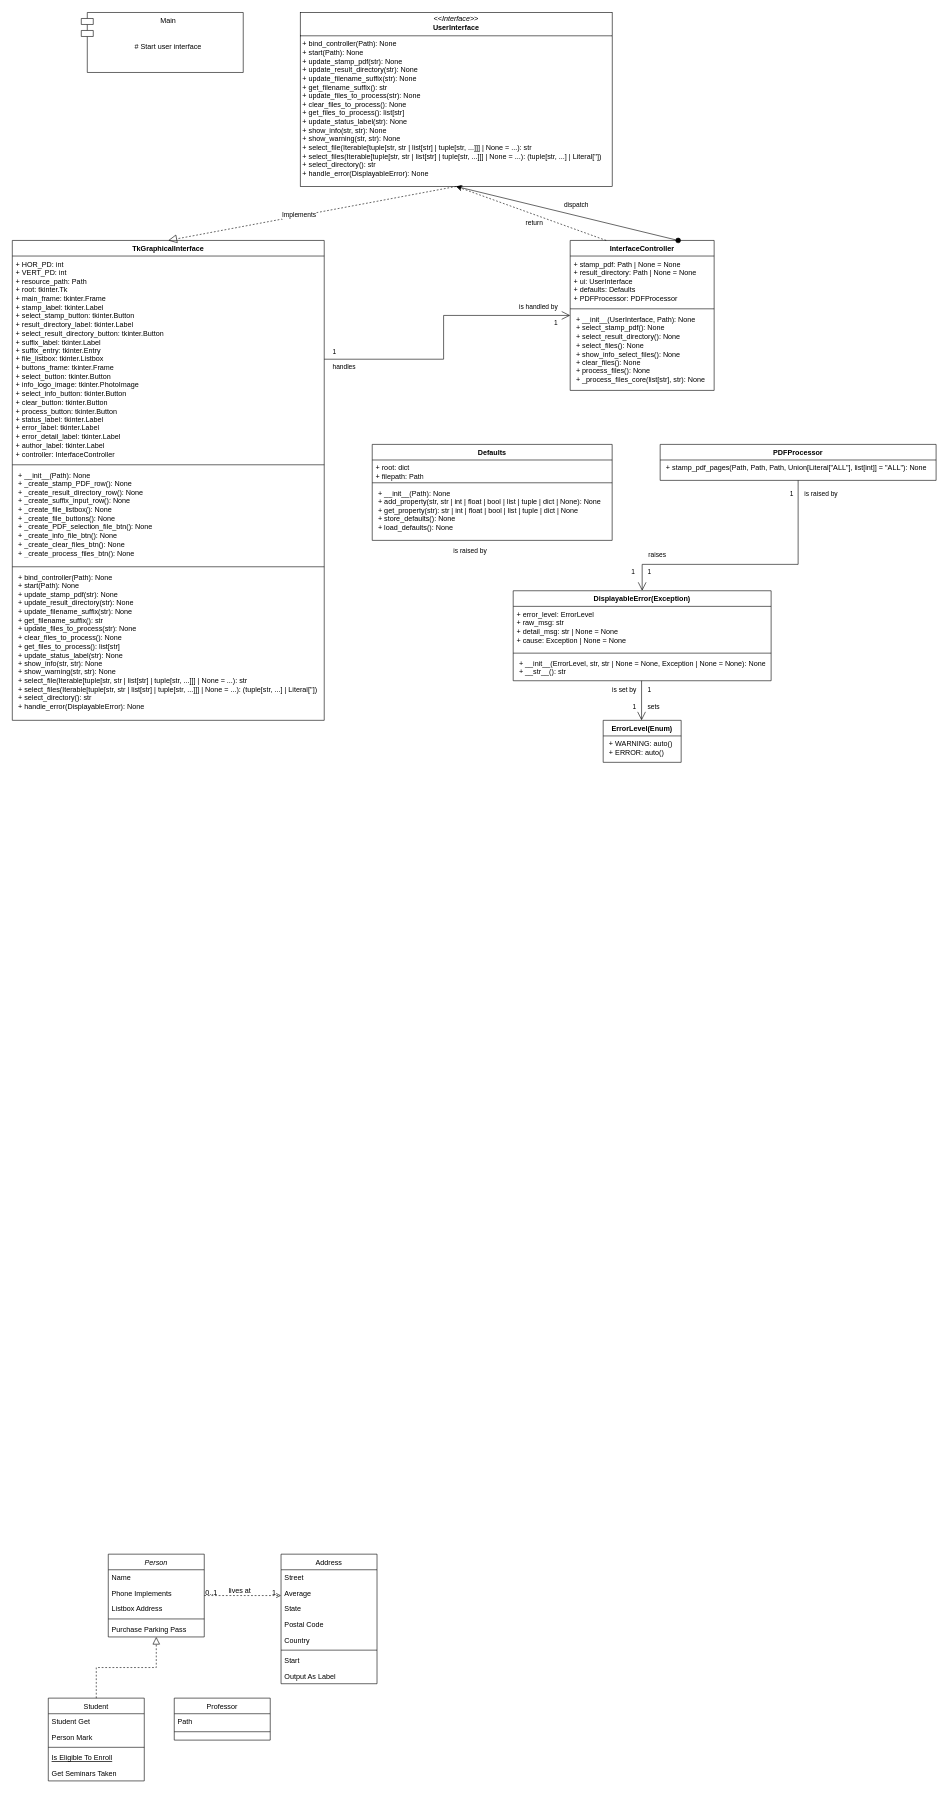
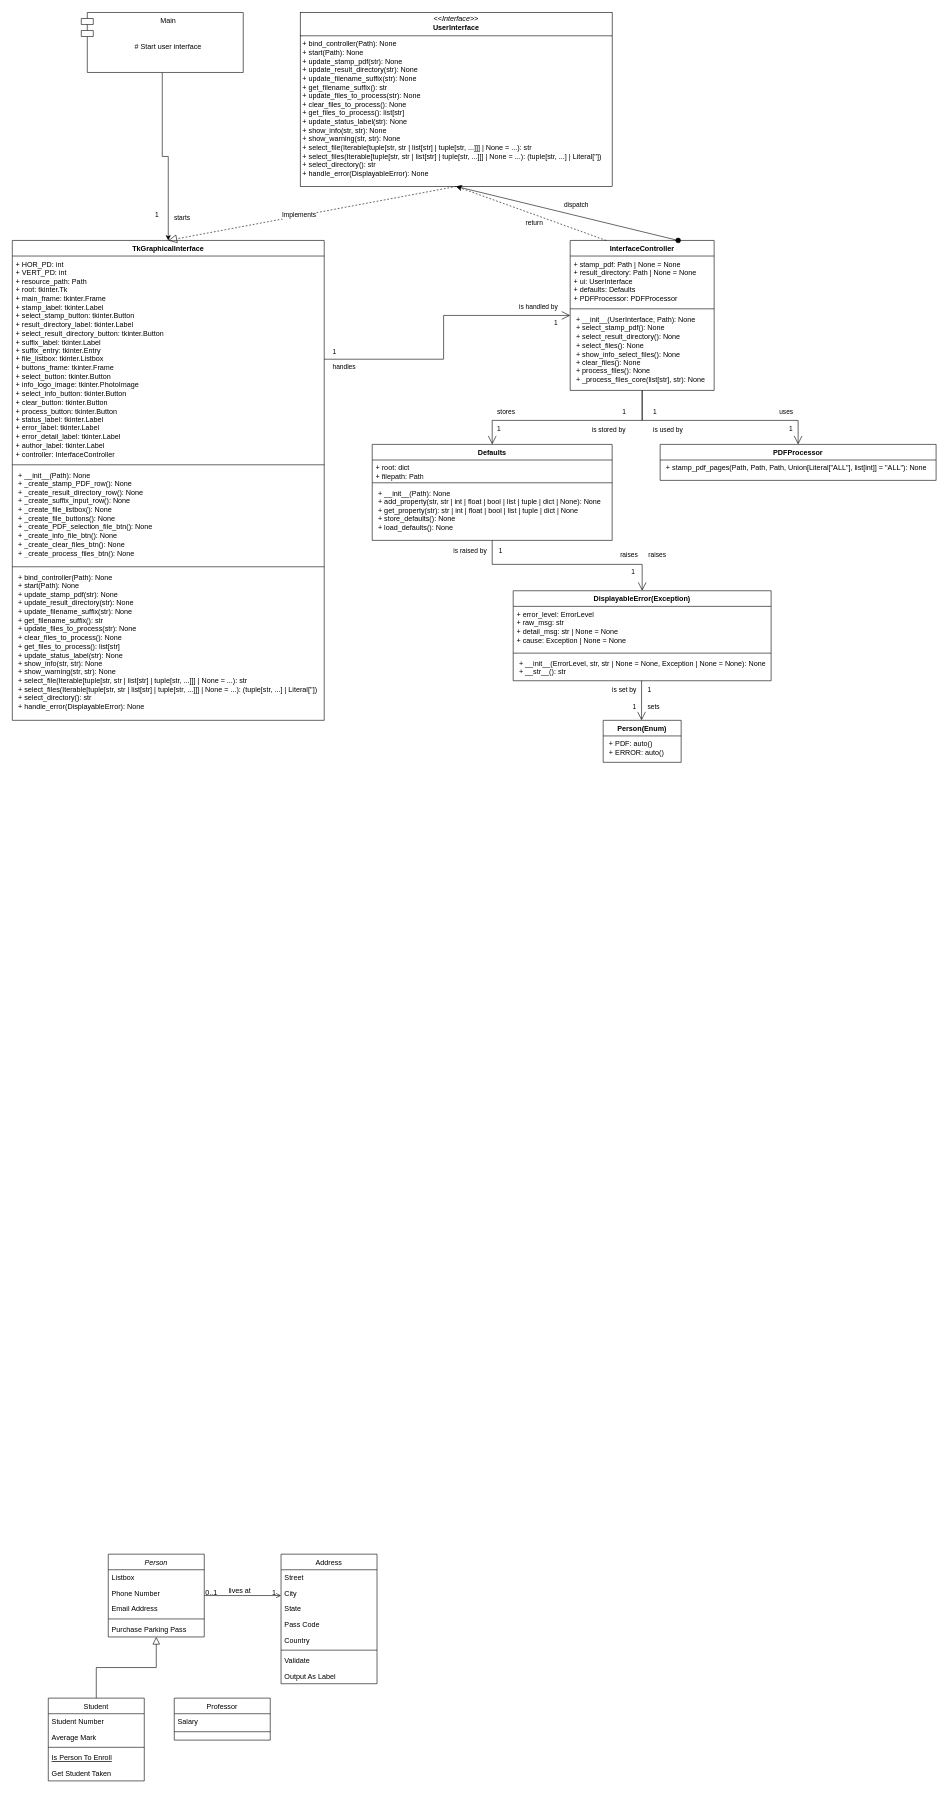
+ <mxCell id="40" style="edgeStyle=orthogonalEdgeStyle;rounded=0;orthogonalLoop=1;jettySize=auto;html=1;exitX=0.5;exitY=1;exitDx=0;exitDy=0;entryX=0.5;entryY=0;entryDx=0;entryDy=0;" parent="1" source="43" target="32" edge="1"><mxGeometry relative="1" as="geometry" /></mxCell>
+ <mxCell id="41" value="starts" style="edgeLabel;html=1;align=center;verticalAlign=middle;resizable=0;points=[];" vertex="1" connectable="0" parent="40"><mxGeometry x="-0.595" y="-1" relative="1" as="geometry"><mxPoint x="33" y="183" as="offset" /></mxGeometry></mxCell>
+ <mxCell id="42" value="1" style="edgeLabel;html=1;align=center;verticalAlign=middle;resizable=0;points=[];" vertex="1" connectable="0" parent="40"><mxGeometry x="0.067" relative="1" as="geometry"><mxPoint x="-20" y="91" as="offset" /></mxGeometry></mxCell>
+ <mxCell id="67" value="" style="endArrow=open;endFill=1;endSize=12;html=1;rounded=0;exitX=0.5;exitY=1;exitDx=0;exitDy=0;entryX=0.5;entryY=0;entryDx=0;entryDy=0;" edge="1" parent="1" source="44" target="50"><mxGeometry width="160" relative="1" as="geometry"><mxPoint x="1060" y="680" as="sourcePoint" /><mxPoint x="890" y="700" as="targetPoint" /><Array as="points"><mxPoint x="1070" y="700" /><mxPoint x="820" y="700" /></Array></mxGeometry></mxCell>
+ <mxCell id="68" value="stores" style="edgeLabel;html=1;align=center;verticalAlign=middle;resizable=0;points=[];" vertex="1" connectable="0" parent="67"><mxGeometry x="0.077" y="2" relative="1" as="geometry"><mxPoint x="-95" y="-18" as="offset" /></mxGeometry></mxCell>
+ <mxCell id="69" value="is stored by" style="edgeLabel;html=1;align=center;verticalAlign=middle;resizable=0;points=[];" vertex="1" connectable="0" parent="67"><mxGeometry x="-0.287" relative="1" as="geometry"><mxPoint x="14" y="15" as="offset" /></mxGeometry></mxCell>
+ <mxCell id="70" value="1" style="edgeLabel;html=1;align=center;verticalAlign=middle;resizable=0;points=[];" vertex="1" connectable="0" parent="67"><mxGeometry x="-0.378" y="-1" relative="1" as="geometry"><mxPoint x="25" y="-15" as="offset" /></mxGeometry></mxCell>
+ <mxCell id="71" value="1" style="edgeLabel;html=1;align=center;verticalAlign=middle;resizable=0;points=[];" vertex="1" connectable="0" parent="67"><mxGeometry x="0.494" y="-2" relative="1" as="geometry"><mxPoint x="-36" y="15" as="offset" /></mxGeometry></mxCell>
+ <mxCell id="72" value="" style="endArrow=open;endFill=1;endSize=12;html=1;rounded=0;exitX=0.5;exitY=1;exitDx=0;exitDy=0;entryX=0.5;entryY=0;entryDx=0;entryDy=0;" edge="1" parent="1" source="44" target="54"><mxGeometry width="160" relative="1" as="geometry"><mxPoint x="800" y="620" as="sourcePoint" /><mxPoint x="960" y="620" as="targetPoint" /><Array as="points"><mxPoint x="1070" y="700" /><mxPoint x="1330" y="700" /></Array></mxGeometry></mxCell>
+ <mxCell id="73" value="is used by" style="edgeLabel;html=1;align=center;verticalAlign=middle;resizable=0;points=[];" vertex="1" connectable="0" parent="72"><mxGeometry x="0.312" y="4" relative="1" as="geometry"><mxPoint x="-138" y="19" as="offset" /></mxGeometry></mxCell>
+ <mxCell id="74" value="1" style="edgeLabel;html=1;align=center;verticalAlign=middle;resizable=0;points=[];" vertex="1" connectable="0" parent="72"><mxGeometry x="-0.552" relative="1" as="geometry"><mxPoint x="-8" y="-16" as="offset" /></mxGeometry></mxCell>
+ <mxCell id="75" value="uses" style="edgeLabel;html=1;align=center;verticalAlign=middle;resizable=0;points=[];" vertex="1" connectable="0" parent="72"><mxGeometry x="0.634" y="3" relative="1" as="geometry"><mxPoint x="3" y="-13" as="offset" /></mxGeometry></mxCell>
+ <mxCell id="76" value="1" style="edgeLabel;html=1;align=center;verticalAlign=middle;resizable=0;points=[];" vertex="1" connectable="0" parent="72"><mxGeometry x="0.634" y="5" relative="1" as="geometry"><mxPoint x="11" y="18" as="offset" /></mxGeometry></mxCell>
+ <mxCell id="77" value="" style="endArrow=open;endFill=1;endSize=12;html=1;rounded=0;entryX=0.5;entryY=0;entryDx=0;entryDy=0;exitX=0.5;exitY=1;exitDx=0;exitDy=0;" edge="1" parent="1" source="50" target="58"><mxGeometry width="160" relative="1" as="geometry"><mxPoint x="800" y="960" as="sourcePoint" /><mxPoint x="1000" y="820" as="targetPoint" /><Array as="points"><mxPoint x="820" y="940" /><mxPoint x="1070" y="940" /></Array></mxGeometry></mxCell>
+ <mxCell id="78" value="raises" style="edgeLabel;html=1;align=center;verticalAlign=middle;resizable=0;points=[];" vertex="1" connectable="0" parent="77"><mxGeometry x="0.55" y="2" relative="1" as="geometry"><mxPoint x="8" y="-15" as="offset" /></mxGeometry></mxCell>
+ <mxCell id="79" value="1" style="edgeLabel;html=1;align=center;verticalAlign=middle;resizable=0;points=[];" vertex="1" connectable="0" parent="77"><mxGeometry x="-0.874" y="3" relative="1" as="geometry"><mxPoint x="10" y="-4" as="offset" /></mxGeometry></mxCell>
- <mxCell id="80" value="" style="endArrow=open;endFill=1;endSize=12;html=1;rounded=0;entryX=0.5;entryY=0;entryDx=0;entryDy=0;exitX=0.5;exitY=1;exitDx=0;exitDy=0;" edge="1" parent="1" source="54" target="58"><mxGeometry width="160" relative="1" as="geometry"><mxPoint x="1320" y="880" as="sourcePoint" /><mxPoint x="1200" y="840" as="targetPoint" /><Array as="points"><mxPoint x="1330" y="940" /><mxPoint x="1070" y="940" /></Array></mxGeometry></mxCell>
- <mxCell id="81" value="1" style="edgeLabel;html=1;align=center;verticalAlign=middle;resizable=0;points=[];" vertex="1" connectable="0" parent="80"><mxGeometry x="0.538" y="-2" relative="1" as="geometry"><mxPoint x="-48" y="14" as="offset" /></mxGeometry></mxCell>
- <mxCell id="82" value="is raised by" style="edgeLabel;html=1;align=center;verticalAlign=middle;resizable=0;points=[];" vertex="1" connectable="0" parent="80"><mxGeometry x="-0.905" relative="1" as="geometry"><mxPoint x="37" as="offset" /></mxGeometry></mxCell>
- <mxCell id="83" value="1" style="edgeLabel;html=1;align=center;verticalAlign=middle;resizable=0;points=[];" vertex="1" connectable="0" parent="80"><mxGeometry x="-0.899" y="1" relative="1" as="geometry"><mxPoint x="-13" as="offset" /></mxGeometry></mxCell>
- <mxCell id="56" value="ErrorLevel(Enum)" style="swimlane;fontStyle=1;align=center;verticalAlign=top;childLayout=stackLayout;horizontal=1;startSize=26;horizontalStack=0;resizeParent=1;resizeParentMax=0;resizeLast=0;collapsible=1;marginBottom=0;whiteSpace=wrap;html=1;" vertex="1" parent="1"><mxGeometry x="1005" y="1200" width="130" height="70" as="geometry"><mxRectangle x="40" y="420" width="150" height="30" as="alternateBounds" /></mxGeometry></mxCell>
+ <mxCell id="56" value="Person(Enum)" style="swimlane;fontStyle=1;align=center;verticalAlign=top;childLayout=stackLayout;horizontal=1;startSize=26;horizontalStack=0;resizeParent=1;resizeParentMax=0;resizeLast=0;collapsible=1;marginBottom=0;whiteSpace=wrap;html=1;" vertex="1" parent="1"><mxGeometry x="1005" y="1200" width="130" height="70" as="geometry"><mxRectangle x="40" y="420" width="150" height="30" as="alternateBounds" /></mxGeometry></mxCell>
- <mxCell id="57" value="&lt;p style=&quot;margin: 0px 0px 0px 4px;&quot;&gt;+ WARNING: auto()&lt;/p&gt;&lt;p style=&quot;margin: 0px 0px 0px 4px;&quot;&gt;+ ERROR: auto()&lt;/p&gt;" style="text;strokeColor=none;fillColor=none;align=left;verticalAlign=top;spacingLeft=4;spacingRight=4;overflow=hidden;rotatable=0;points=[[0,0.5],[1,0.5]];portConstraint=eastwest;whiteSpace=wrap;html=1;" vertex="1" parent="56"><mxGeometry y="26" width="130" height="44" as="geometry" /></mxCell>
+ <mxCell id="57" value="&lt;p style=&quot;margin: 0px 0px 0px 4px;&quot;&gt;+ PDF: auto()&lt;/p&gt;&lt;p style=&quot;margin: 0px 0px 0px 4px;&quot;&gt;+ ERROR: auto()&lt;/p&gt;" style="text;strokeColor=none;fillColor=none;align=left;verticalAlign=top;spacingLeft=4;spacingRight=4;overflow=hidden;rotatable=0;points=[[0,0.5],[1,0.5]];portConstraint=eastwest;whiteSpace=wrap;html=1;" vertex="1" parent="56"><mxGeometry y="26" width="130" height="44" as="geometry" /></mxCell>
- <mxCell id="3" value="Name" style="text;align=left;verticalAlign=top;spacingLeft=4;spacingRight=4;overflow=hidden;rotatable=0;points=[[0,0.5],[1,0.5]];portConstraint=eastwest;" parent="2" vertex="1"><mxGeometry y="26" width="160" height="26" as="geometry" /></mxCell>
+ <mxCell id="3" value="Listbox" style="text;align=left;verticalAlign=top;spacingLeft=4;spacingRight=4;overflow=hidden;rotatable=0;points=[[0,0.5],[1,0.5]];portConstraint=eastwest;" parent="2" vertex="1"><mxGeometry y="26" width="160" height="26" as="geometry" /></mxCell>
- <mxCell id="4" value="Phone Implements" style="text;align=left;verticalAlign=top;spacingLeft=4;spacingRight=4;overflow=hidden;rotatable=0;points=[[0,0.5],[1,0.5]];portConstraint=eastwest;rounded=0;shadow=0;html=0;" parent="2" vertex="1"><mxGeometry y="52" width="160" height="26" as="geometry" /></mxCell>
+ <mxCell id="4" value="Phone Number" style="text;align=left;verticalAlign=top;spacingLeft=4;spacingRight=4;overflow=hidden;rotatable=0;points=[[0,0.5],[1,0.5]];portConstraint=eastwest;rounded=0;shadow=0;html=0;" parent="2" vertex="1"><mxGeometry y="52" width="160" height="26" as="geometry" /></mxCell>
- <mxCell id="20" value="Average" style="text;align=left;verticalAlign=top;spacingLeft=4;spacingRight=4;overflow=hidden;rotatable=0;points=[[0,0.5],[1,0.5]];portConstraint=eastwest;rounded=0;shadow=0;html=0;" parent="18" vertex="1"><mxGeometry y="52" width="160" height="26" as="geometry" /></mxCell>
+ <mxCell id="20" value="City" style="text;align=left;verticalAlign=top;spacingLeft=4;spacingRight=4;overflow=hidden;rotatable=0;points=[[0,0.5],[1,0.5]];portConstraint=eastwest;rounded=0;shadow=0;html=0;" parent="18" vertex="1"><mxGeometry y="52" width="160" height="26" as="geometry" /></mxCell>
- <mxCell id="27" value="" style="endArrow=open;shadow=0;strokeWidth=1;rounded=0;curved=0;endFill=1;edgeStyle=elbowEdgeStyle;elbow=vertical;dashed=1;" parent="1" source="2" target="18" edge="1"><mxGeometry x="0.5" y="41" relative="1" as="geometry"><mxPoint x="340" y="2662" as="sourcePoint" /><mxPoint x="500" y="2662" as="targetPoint" /><mxPoint x="-40" y="32" as="offset" /></mxGeometry></mxCell>
+ <mxCell id="27" value="" style="endArrow=open;shadow=0;strokeWidth=1;rounded=0;curved=0;endFill=1;edgeStyle=elbowEdgeStyle;elbow=vertical;" parent="1" source="2" target="18" edge="1"><mxGeometry x="0.5" y="41" relative="1" as="geometry"><mxPoint x="340" y="2662" as="sourcePoint" /><mxPoint x="500" y="2662" as="targetPoint" /><mxPoint x="-40" y="32" as="offset" /></mxGeometry></mxCell>
- <mxCell id="5" value="Listbox Address" style="text;align=left;verticalAlign=top;spacingLeft=4;spacingRight=4;overflow=hidden;rotatable=0;points=[[0,0.5],[1,0.5]];portConstraint=eastwest;rounded=0;shadow=0;html=0;" parent="2" vertex="1"><mxGeometry y="78" width="160" height="26" as="geometry" /></mxCell>
+ <mxCell id="5" value="Email Address" style="text;align=left;verticalAlign=top;spacingLeft=4;spacingRight=4;overflow=hidden;rotatable=0;points=[[0,0.5],[1,0.5]];portConstraint=eastwest;rounded=0;shadow=0;html=0;" parent="2" vertex="1"><mxGeometry y="78" width="160" height="26" as="geometry" /></mxCell>
- <mxCell id="22" value="Postal Code" style="text;align=left;verticalAlign=top;spacingLeft=4;spacingRight=4;overflow=hidden;rotatable=0;points=[[0,0.5],[1,0.5]];portConstraint=eastwest;rounded=0;shadow=0;html=0;" parent="18" vertex="1"><mxGeometry y="104" width="160" height="26" as="geometry" /></mxCell>
+ <mxCell id="22" value="Pass Code" style="text;align=left;verticalAlign=top;spacingLeft=4;spacingRight=4;overflow=hidden;rotatable=0;points=[[0,0.5],[1,0.5]];portConstraint=eastwest;rounded=0;shadow=0;html=0;" parent="18" vertex="1"><mxGeometry y="104" width="160" height="26" as="geometry" /></mxCell>
- <mxCell id="25" value="Start" style="text;align=left;verticalAlign=top;spacingLeft=4;spacingRight=4;overflow=hidden;rotatable=0;points=[[0,0.5],[1,0.5]];portConstraint=eastwest;" parent="18" vertex="1"><mxGeometry y="164" width="160" height="26" as="geometry" /></mxCell>
+ <mxCell id="25" value="Validate" style="text;align=left;verticalAlign=top;spacingLeft=4;spacingRight=4;overflow=hidden;rotatable=0;points=[[0,0.5],[1,0.5]];portConstraint=eastwest;" parent="18" vertex="1"><mxGeometry y="164" width="160" height="26" as="geometry" /></mxCell>
- <mxCell id="14" value="" style="endArrow=block;endSize=10;endFill=0;shadow=0;strokeWidth=1;rounded=0;curved=0;edgeStyle=elbowEdgeStyle;elbow=vertical;dashed=1;" parent="1" source="8" target="2" edge="1"><mxGeometry width="160" relative="1" as="geometry"><mxPoint x="160" y="2673" as="sourcePoint" /><mxPoint x="160" y="2673" as="targetPoint" /></mxGeometry></mxCell>
+ <mxCell id="14" value="" style="endArrow=block;endSize=10;endFill=0;shadow=0;strokeWidth=1;rounded=0;curved=0;edgeStyle=elbowEdgeStyle;elbow=vertical;" parent="1" source="8" target="2" edge="1"><mxGeometry width="160" relative="1" as="geometry"><mxPoint x="160" y="2673" as="sourcePoint" /><mxPoint x="160" y="2673" as="targetPoint" /></mxGeometry></mxCell>
- <mxCell id="9" value="Student Get" style="text;align=left;verticalAlign=top;spacingLeft=4;spacingRight=4;overflow=hidden;rotatable=0;points=[[0,0.5],[1,0.5]];portConstraint=eastwest;" parent="8" vertex="1"><mxGeometry y="26" width="160" height="26" as="geometry" /></mxCell>
+ <mxCell id="9" value="Student Number" style="text;align=left;verticalAlign=top;spacingLeft=4;spacingRight=4;overflow=hidden;rotatable=0;points=[[0,0.5],[1,0.5]];portConstraint=eastwest;" parent="8" vertex="1"><mxGeometry y="26" width="160" height="26" as="geometry" /></mxCell>
- <mxCell id="16" value="Path" style="text;align=left;verticalAlign=top;spacingLeft=4;spacingRight=4;overflow=hidden;rotatable=0;points=[[0,0.5],[1,0.5]];portConstraint=eastwest;" parent="15" vertex="1"><mxGeometry y="26" width="160" height="26" as="geometry" /></mxCell>
+ <mxCell id="16" value="Salary" style="text;align=left;verticalAlign=top;spacingLeft=4;spacingRight=4;overflow=hidden;rotatable=0;points=[[0,0.5],[1,0.5]];portConstraint=eastwest;" parent="15" vertex="1"><mxGeometry y="26" width="160" height="26" as="geometry" /></mxCell>
- <mxCell id="10" value="Person Mark" style="text;align=left;verticalAlign=top;spacingLeft=4;spacingRight=4;overflow=hidden;rotatable=0;points=[[0,0.5],[1,0.5]];portConstraint=eastwest;rounded=0;shadow=0;html=0;" parent="8" vertex="1"><mxGeometry y="52" width="160" height="26" as="geometry" /></mxCell>
+ <mxCell id="10" value="Average Mark" style="text;align=left;verticalAlign=top;spacingLeft=4;spacingRight=4;overflow=hidden;rotatable=0;points=[[0,0.5],[1,0.5]];portConstraint=eastwest;rounded=0;shadow=0;html=0;" parent="8" vertex="1"><mxGeometry y="52" width="160" height="26" as="geometry" /></mxCell>
- <mxCell id="12" value="Is Eligible To Enroll" style="text;align=left;verticalAlign=top;spacingLeft=4;spacingRight=4;overflow=hidden;rotatable=0;points=[[0,0.5],[1,0.5]];portConstraint=eastwest;fontStyle=4" parent="8" vertex="1"><mxGeometry y="86" width="160" height="26" as="geometry" /></mxCell>
+ <mxCell id="12" value="Is Person To Enroll" style="text;align=left;verticalAlign=top;spacingLeft=4;spacingRight=4;overflow=hidden;rotatable=0;points=[[0,0.5],[1,0.5]];portConstraint=eastwest;fontStyle=4" parent="8" vertex="1"><mxGeometry y="86" width="160" height="26" as="geometry" /></mxCell>
- <mxCell id="13" value="Get Seminars Taken" style="text;align=left;verticalAlign=top;spacingLeft=4;spacingRight=4;overflow=hidden;rotatable=0;points=[[0,0.5],[1,0.5]];portConstraint=eastwest;" parent="8" vertex="1"><mxGeometry y="112" width="160" height="26" as="geometry" /></mxCell>
+ <mxCell id="13" value="Get Student Taken" style="text;align=left;verticalAlign=top;spacingLeft=4;spacingRight=4;overflow=hidden;rotatable=0;points=[[0,0.5],[1,0.5]];portConstraint=eastwest;" parent="8" vertex="1"><mxGeometry y="112" width="160" height="26" as="geometry" /></mxCell>
